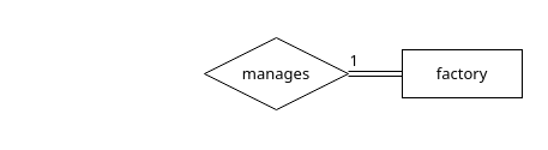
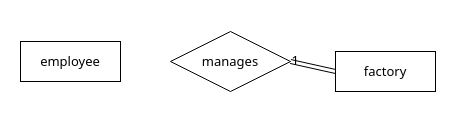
+ <mxCell id="4" value="employee" style="whiteSpace=wrap;html=1;align=center;fontSize=13;fontFamily=Noto Sans;fontSource=https%3A%2F%2Ffonts.googleapis.com%2Fcss%3Ffamily%3DNoto%2BSans;" parent="1" vertex="1"><mxGeometry x="20" y="41" width="100" height="40" as="geometry" /></mxCell>
- <mxCell id="6" value="factory" style="whiteSpace=wrap;html=1;align=center;fontSize=13;fontFamily=Noto Sans;fontSource=https%3A%2F%2Ffonts.googleapis.com%2Fcss%3Ffamily%3DNoto%2BSans;" parent="1" vertex="1"><mxGeometry x="335" y="41" width="100" height="40" as="geometry" /></mxCell>
+ <mxCell id="6" value="factory" style="whiteSpace=wrap;html=1;align=center;fontSize=13;fontFamily=Noto Sans;fontSource=https%3A%2F%2Ffonts.googleapis.com%2Fcss%3Ffamily%3DNoto%2BSans;" parent="1" vertex="1"><mxGeometry x="335" y="51" width="100" height="40" as="geometry" /></mxCell>
